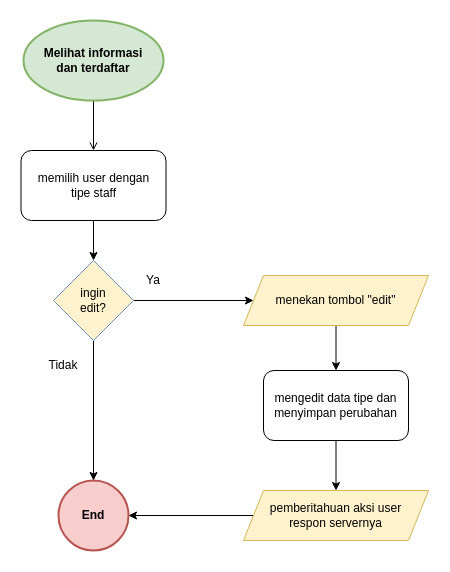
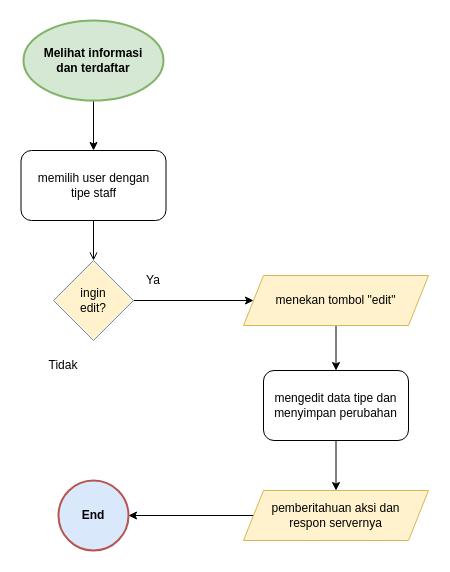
- <mxCell id="5" style="edgeStyle=orthogonalEdgeStyle;rounded=0;orthogonalLoop=1;jettySize=auto;html=1;endArrow=open;" edge="1" parent="1" source="6" target="13"><mxGeometry relative="1" as="geometry" /></mxCell>
+ <mxCell id="5" style="edgeStyle=orthogonalEdgeStyle;rounded=0;orthogonalLoop=1;jettySize=auto;html=1;" edge="1" parent="1" source="6" target="13"><mxGeometry relative="1" as="geometry" /></mxCell>
- <mxCell id="12" style="edgeStyle=orthogonalEdgeStyle;rounded=0;orthogonalLoop=1;jettySize=auto;html=1;entryX=0.5;entryY=0;entryDx=0;entryDy=0;" edge="1" parent="1" source="13" target="9"><mxGeometry relative="1" as="geometry" /></mxCell>
+ <mxCell id="12" style="edgeStyle=orthogonalEdgeStyle;rounded=0;orthogonalLoop=1;jettySize=auto;html=1;entryX=0.5;entryY=0;entryDx=0;entryDy=0;endArrow=open;" edge="1" parent="1" source="13" target="9"><mxGeometry relative="1" as="geometry" /></mxCell>
- <mxCell id="7" style="edgeStyle=orthogonalEdgeStyle;rounded=0;orthogonalLoop=1;jettySize=auto;html=1;entryX=0.5;entryY=0;entryDx=0;entryDy=0;" parent="1" source="9" target="2" edge="1"><mxGeometry relative="1" as="geometry" /></mxCell>
- <mxCell id="2" value="End" style="ellipse;whiteSpace=wrap;html=1;aspect=fixed;fillColor=#f8cecc;strokeColor=#b85450;fontStyle=1;strokeWidth=2;" parent="1" vertex="1"><mxGeometry x="58" y="480" width="70" height="70" as="geometry" /></mxCell>
+ <mxCell id="2" value="End" style="ellipse;whiteSpace=wrap;html=1;aspect=fixed;fillColor=#dae8fc;strokeColor=#b85450;fontStyle=1;strokeWidth=2;" parent="1" vertex="1"><mxGeometry x="58" y="480" width="70" height="70" as="geometry" /></mxCell>
- <mxCell id="4" value="pemberitahuan aksi user&lt;br&gt;respon servernya" style="shape=parallelogram;perimeter=parallelogramPerimeter;whiteSpace=wrap;html=1;fixedSize=1;strokeWidth=1;fillColor=#fff2cc;strokeColor=#d6b656;" parent="1" vertex="1"><mxGeometry x="243" y="490" width="185" height="50" as="geometry" /></mxCell>
+ <mxCell id="4" value="pemberitahuan aksi dan&lt;br&gt;respon servernya" style="shape=parallelogram;perimeter=parallelogramPerimeter;whiteSpace=wrap;html=1;fixedSize=1;strokeWidth=1;fillColor=#fff2cc;strokeColor=#d6b656;" parent="1" vertex="1"><mxGeometry x="243" y="490" width="185" height="50" as="geometry" /></mxCell>
